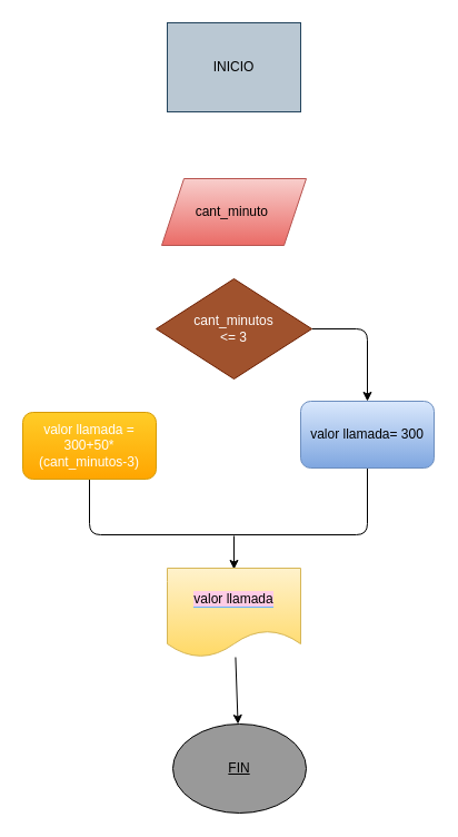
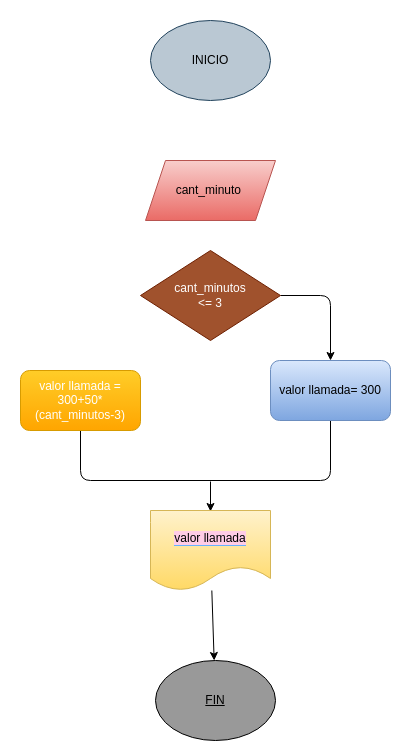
- <mxCell id="13" value="INICIO" style="whiteSpace=wrap;html=1;fillColor=#bac8d3;strokeColor=#23445d;rounded=0;" vertex="1" parent="1"><mxGeometry x="150" y="20" width="120" height="80" as="geometry" /></mxCell>
+ <mxCell id="13" value="INICIO" style="ellipse;whiteSpace=wrap;html=1;fillColor=#bac8d3;strokeColor=#23445d;" vertex="1" parent="1"><mxGeometry x="150" y="20" width="120" height="80" as="geometry" /></mxCell>
- <mxCell id="12" value="&lt;u&gt;FIN&lt;/u&gt;" style="ellipse;whiteSpace=wrap;html=1;fillColor=#999999;" parent="1" vertex="1"><mxGeometry x="155" y="650" width="120" height="80" as="geometry" /></mxCell>
+ <mxCell id="12" value="&lt;u&gt;FIN&lt;/u&gt;" style="ellipse;whiteSpace=wrap;html=1;fillColor=#999999;" parent="1" vertex="1"><mxGeometry x="155" y="660" width="120" height="80" as="geometry" /></mxCell>
